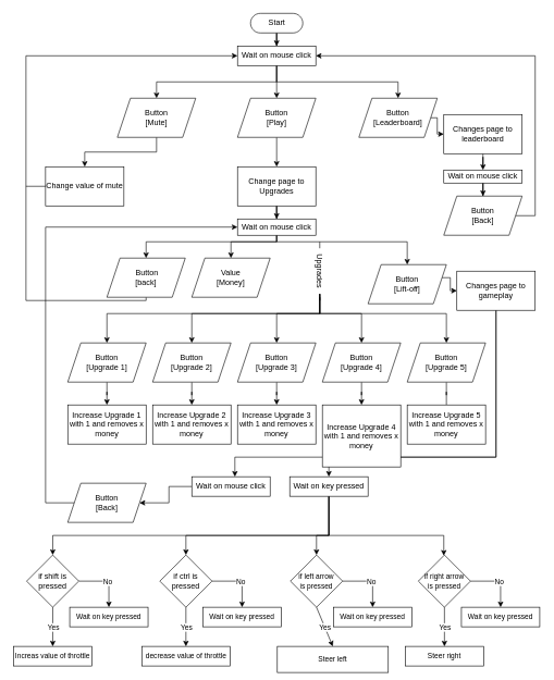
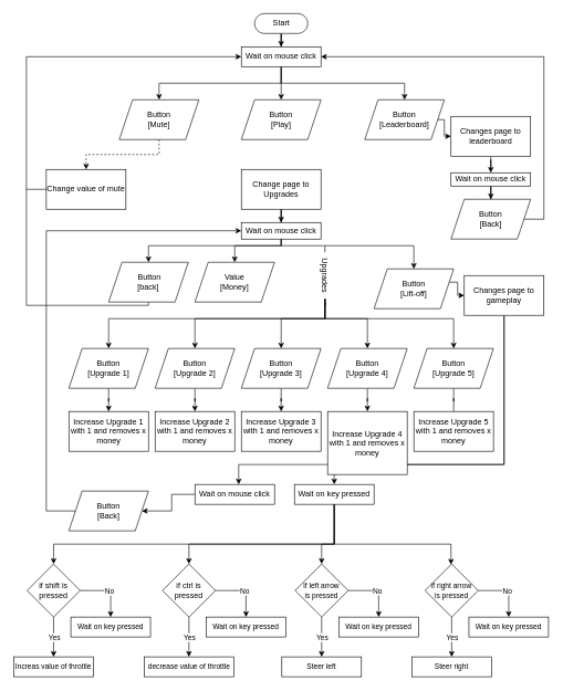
- <mxCell id="8" value="" style="edgeStyle=orthogonalEdgeStyle;rounded=0;orthogonalLoop=1;jettySize=auto;html=1;" edge="1" parent="1" source="9" target="12"><mxGeometry relative="1" as="geometry" /></mxCell>
+ <mxCell id="8" value="" style="edgeStyle=orthogonalEdgeStyle;rounded=0;orthogonalLoop=1;jettySize=auto;html=1;dashed=1;" edge="1" parent="1" source="9" target="12"><mxGeometry relative="1" as="geometry" /></mxCell>
- <mxCell id="4" value="" style="edgeStyle=orthogonalEdgeStyle;rounded=0;orthogonalLoop=1;jettySize=auto;html=1;" edge="1" parent="1" source="5" target="14"><mxGeometry relative="1" as="geometry" /></mxCell>
- <mxCell id="88" value="Steer left" style="rounded=0;whiteSpace=wrap;html=1;fontSize=11;" vertex="1" parent="1"><mxGeometry x="424" y="990" width="170" height="40" as="geometry" /></mxCell>
+ <mxCell id="88" value="Steer left" style="rounded=0;whiteSpace=wrap;html=1;fontSize=11;" vertex="1" parent="1"><mxGeometry x="424" y="990" width="120" height="30" as="geometry" /></mxCell>
